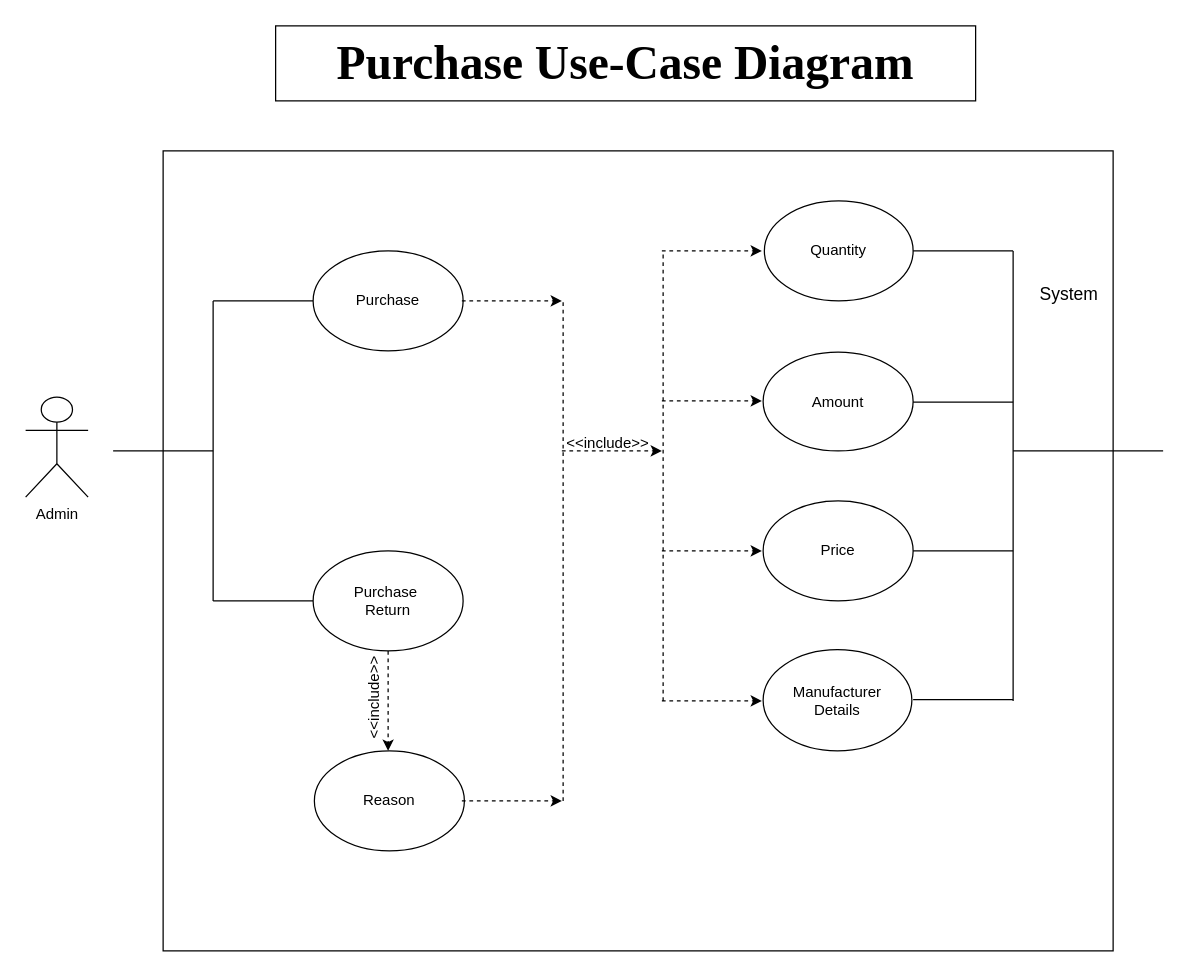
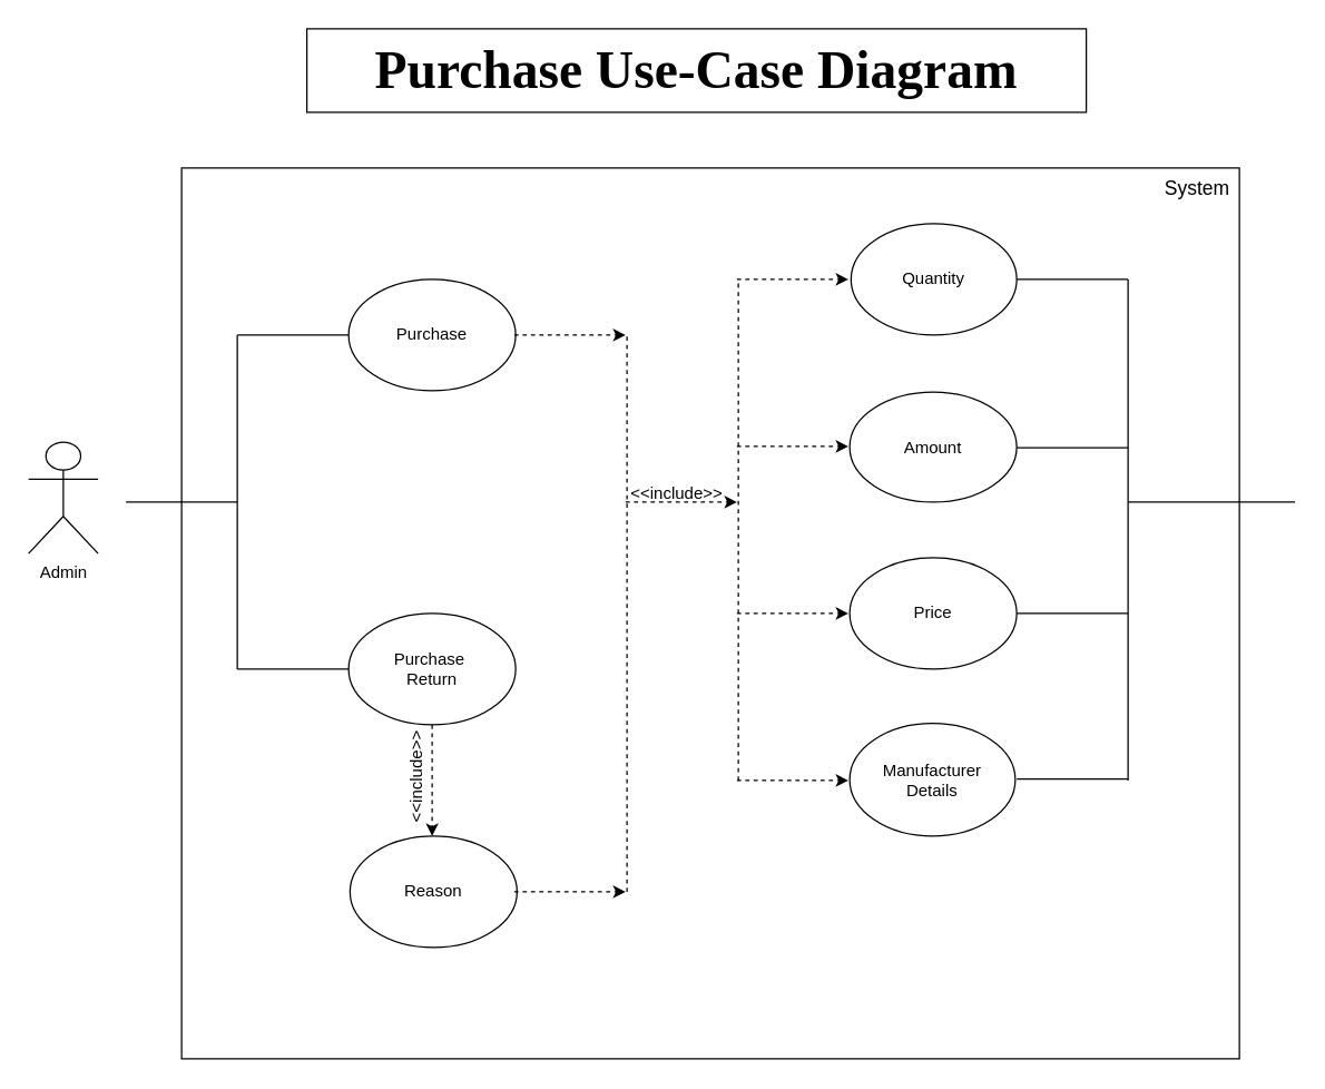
- <mxCell id="35" value="&lt;font style=&quot;font-size: 14px;&quot;&gt;System&lt;/font&gt;" style="text;html=1;strokeColor=none;fillColor=none;align=center;verticalAlign=middle;whiteSpace=wrap;rounded=0;" parent="1" vertex="1"><mxGeometry x="825" y="220" width="60" height="30" as="geometry" /></mxCell>
+ <mxCell id="35" value="&lt;font style=&quot;font-size: 14px;&quot;&gt;System&lt;/font&gt;" style="text;html=1;strokeColor=none;fillColor=none;align=center;verticalAlign=middle;whiteSpace=wrap;rounded=0;" parent="1" vertex="1"><mxGeometry x="830" y="120" width="60" height="30" as="geometry" /></mxCell>
